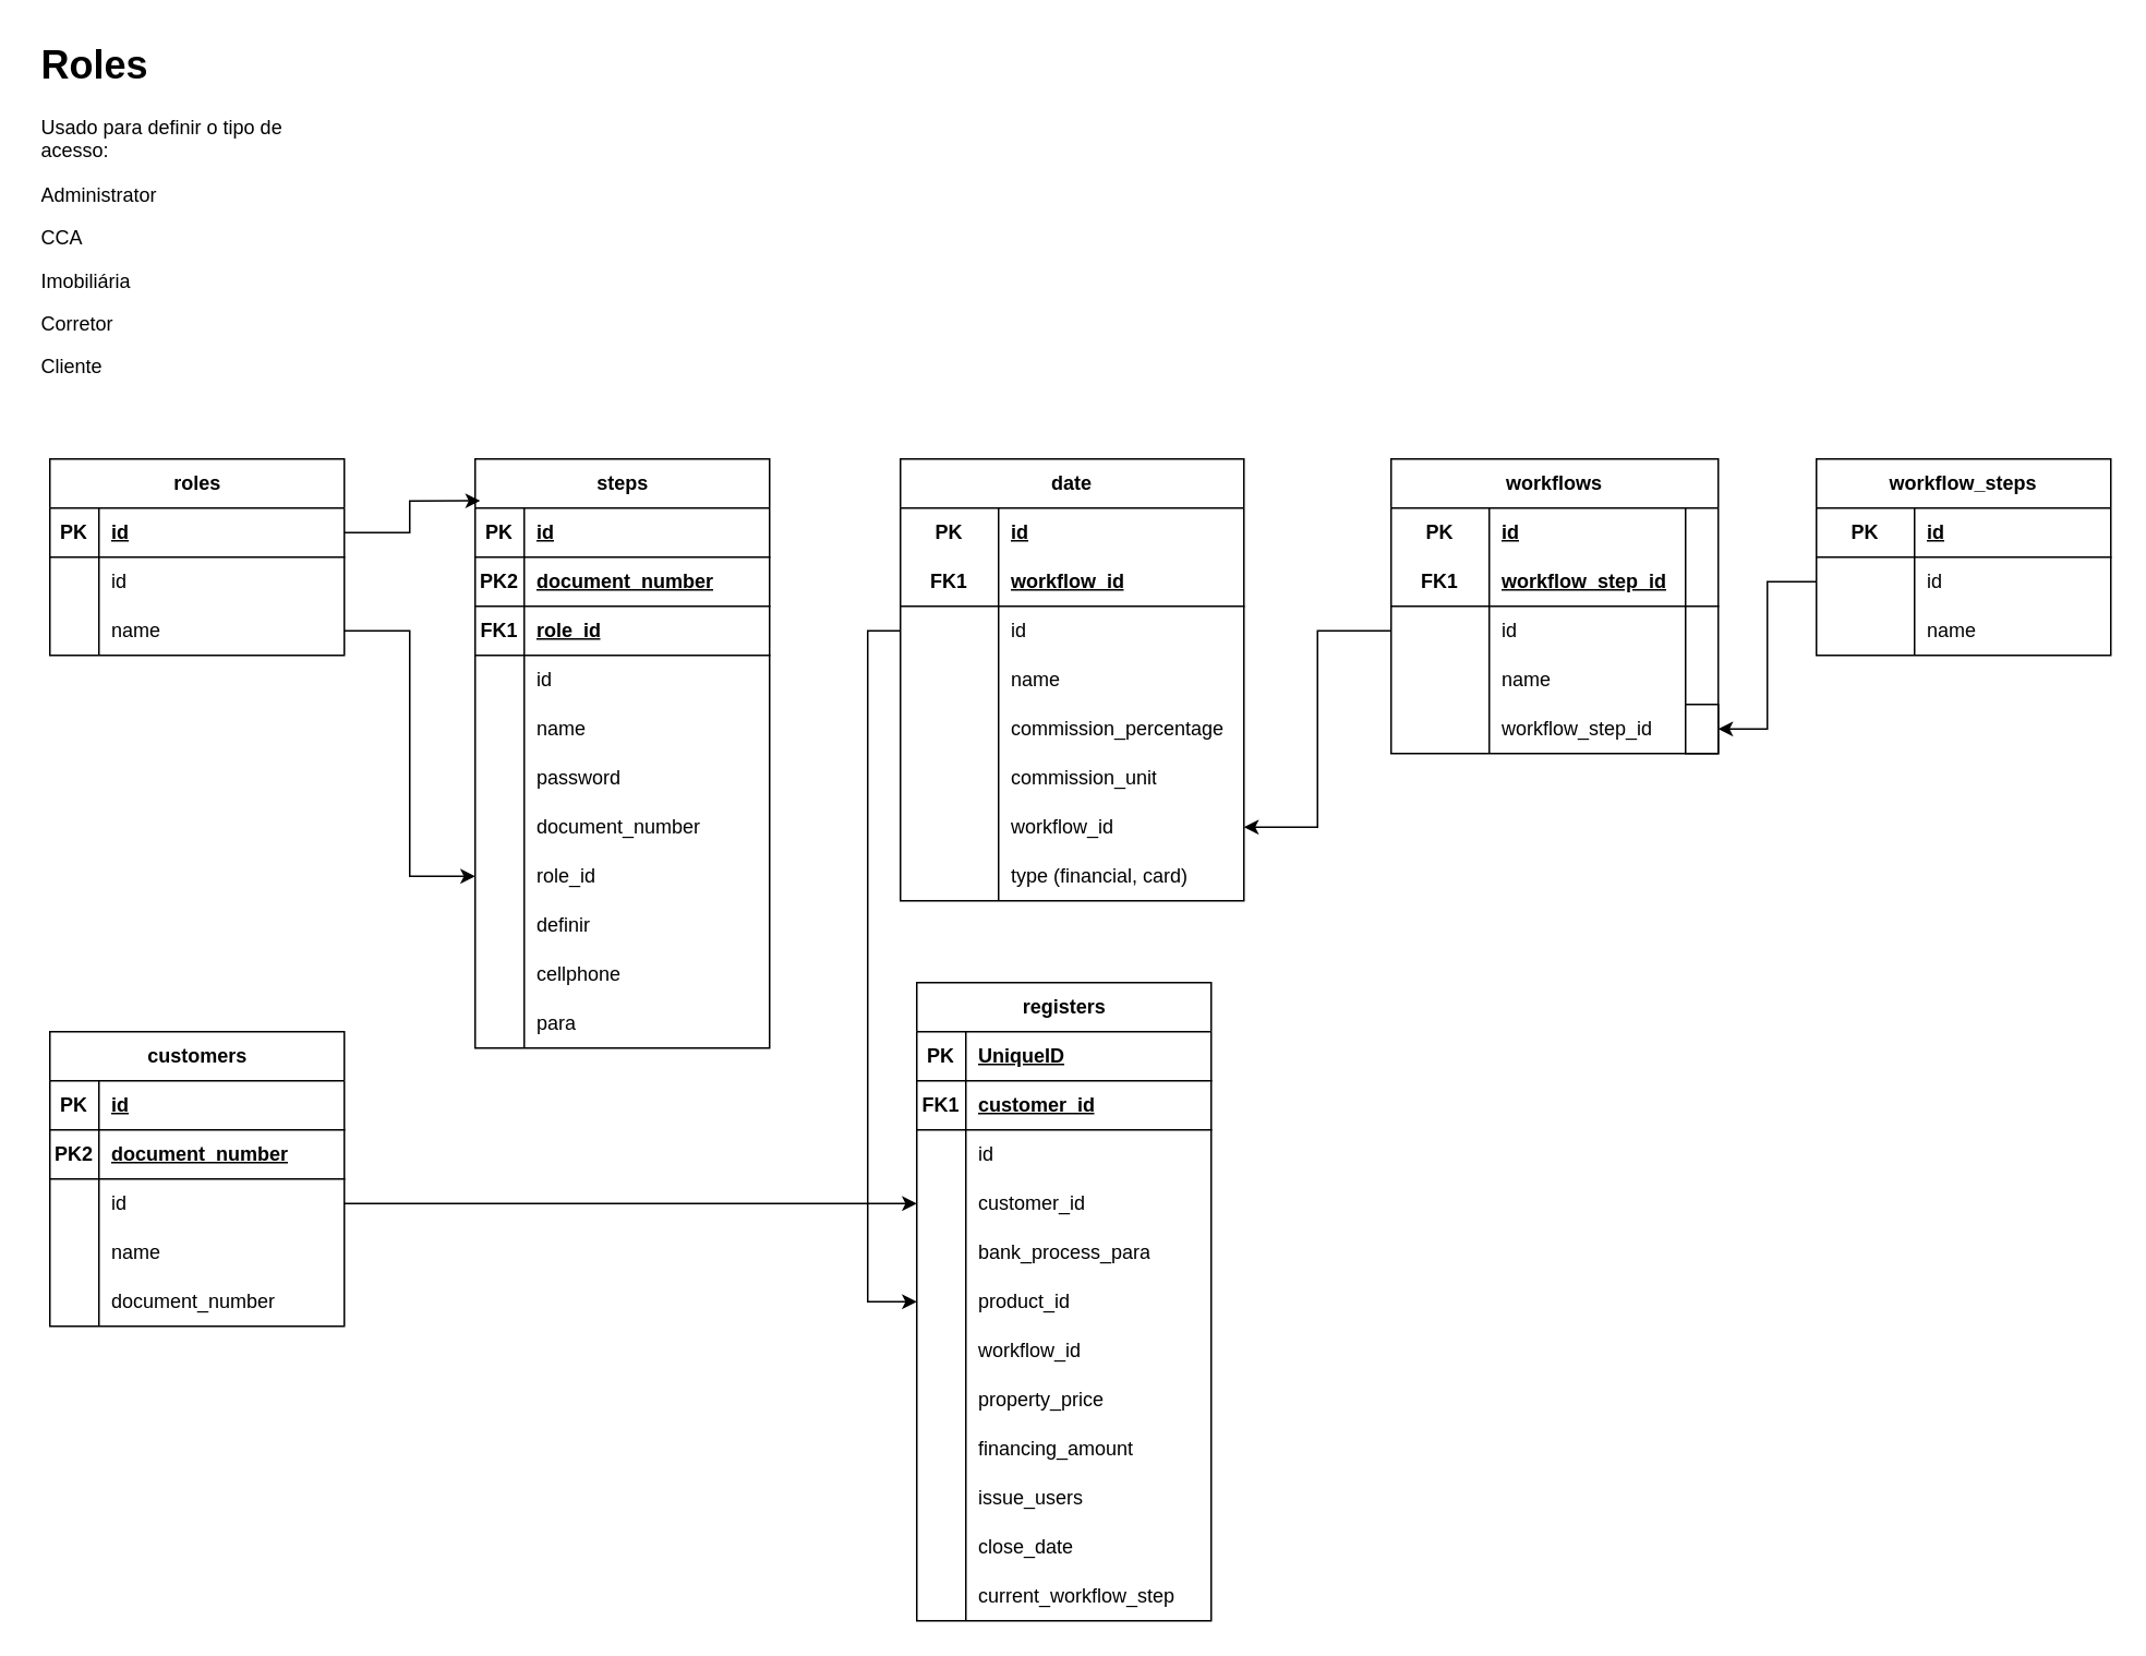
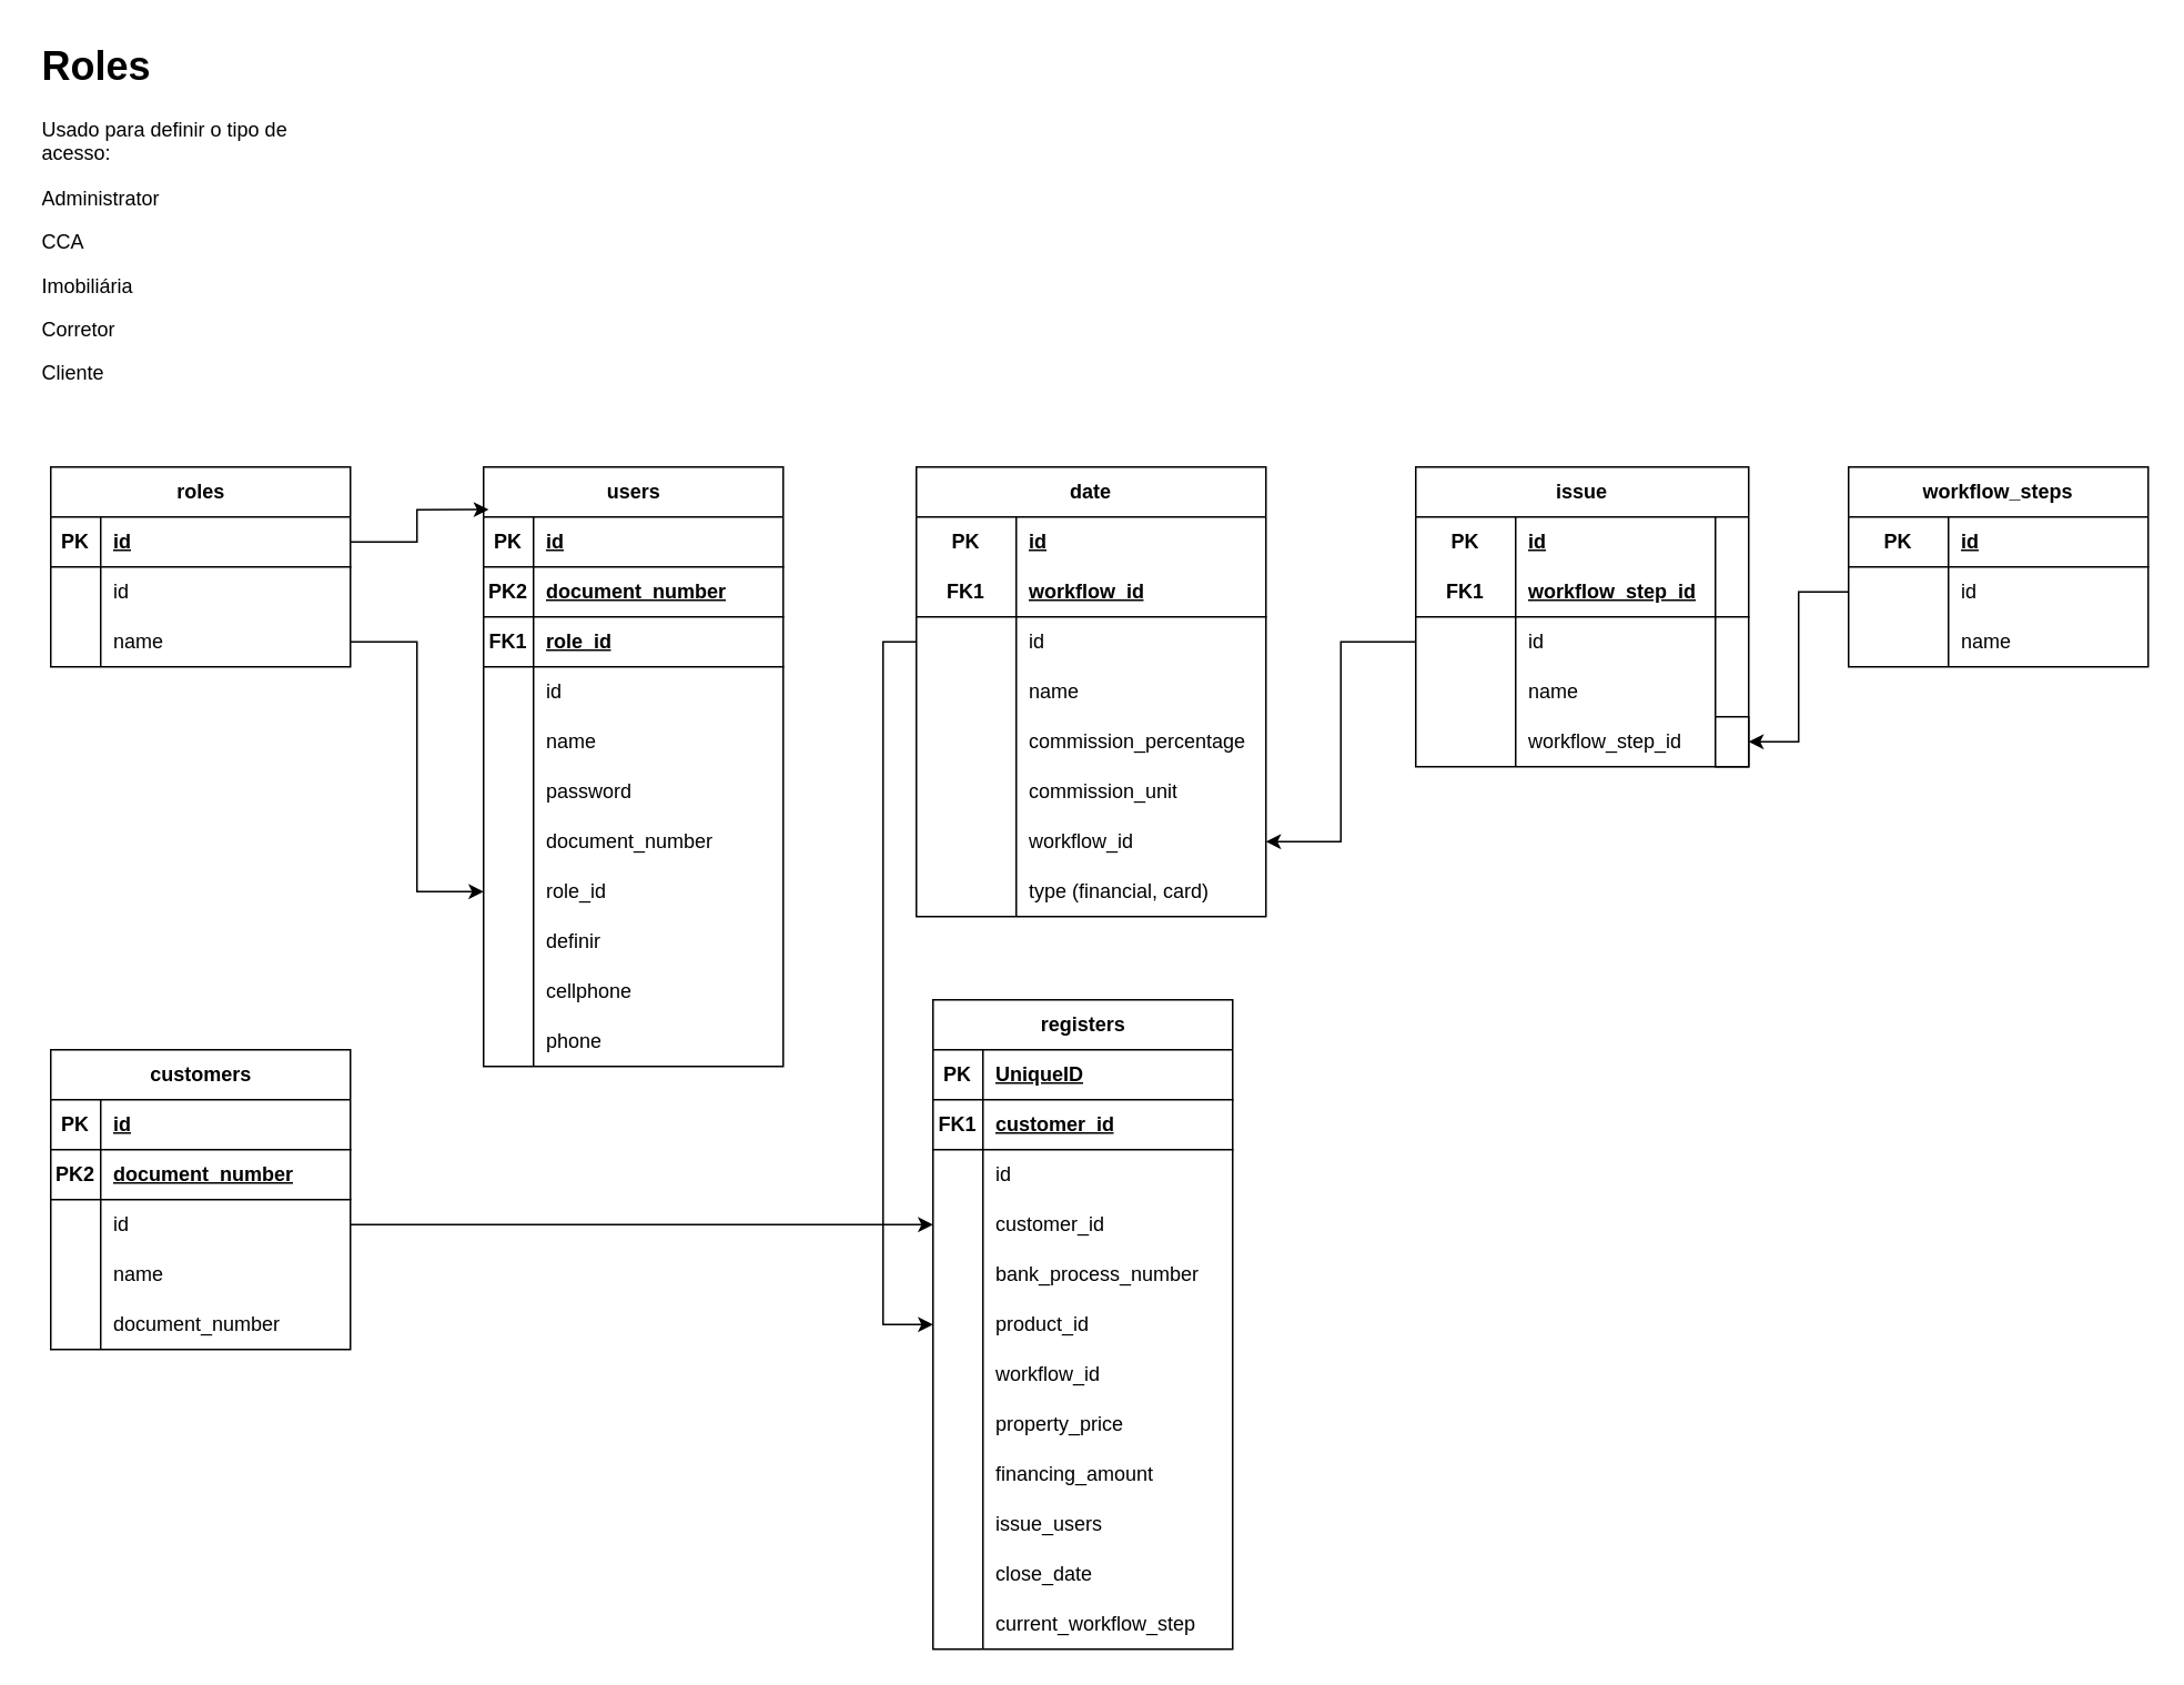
- <mxCell id="12" value="steps" style="shape=table;startSize=30;container=1;collapsible=1;childLayout=tableLayout;fixedRows=1;rowLines=0;fontStyle=1;align=center;resizeLast=1;html=1;" vertex="1" parent="1"><mxGeometry x="290" y="280" width="180" height="360" as="geometry" /></mxCell>
+ <mxCell id="12" value="users" style="shape=table;startSize=30;container=1;collapsible=1;childLayout=tableLayout;fixedRows=1;rowLines=0;fontStyle=1;align=center;resizeLast=1;html=1;" vertex="1" parent="1"><mxGeometry x="290" y="280" width="180" height="360" as="geometry" /></mxCell>
- <mxCell id="102" value="workflows" style="shape=table;startSize=30;container=1;collapsible=1;childLayout=tableLayout;fixedRows=1;rowLines=0;fontStyle=1;align=center;resizeLast=1;html=1;whiteSpace=wrap;" vertex="1" parent="1"><mxGeometry x="850" y="280" width="200" height="180" as="geometry" /></mxCell>
+ <mxCell id="102" value="issue" style="shape=table;startSize=30;container=1;collapsible=1;childLayout=tableLayout;fixedRows=1;rowLines=0;fontStyle=1;align=center;resizeLast=1;html=1;whiteSpace=wrap;" vertex="1" parent="1"><mxGeometry x="850" y="280" width="200" height="180" as="geometry" /></mxCell>
- <mxCell id="45" value="para" style="shape=partialRectangle;connectable=0;fillColor=none;top=0;left=0;bottom=0;right=0;align=left;spacingLeft=6;overflow=hidden;whiteSpace=wrap;html=1;" vertex="1" parent="43"><mxGeometry x="30" width="150" height="30" as="geometry"><mxRectangle width="150" height="30" as="alternateBounds" /></mxGeometry></mxCell>
+ <mxCell id="45" value="phone" style="shape=partialRectangle;connectable=0;fillColor=none;top=0;left=0;bottom=0;right=0;align=left;spacingLeft=6;overflow=hidden;whiteSpace=wrap;html=1;" vertex="1" parent="43"><mxGeometry x="30" width="150" height="30" as="geometry"><mxRectangle width="150" height="30" as="alternateBounds" /></mxGeometry></mxCell>
- <mxCell id="64" value="bank_process_para" style="shape=partialRectangle;connectable=0;fillColor=none;top=0;left=0;bottom=0;right=0;align=left;spacingLeft=6;overflow=hidden;whiteSpace=wrap;html=1;" vertex="1" parent="62"><mxGeometry x="30" width="150" height="30" as="geometry"><mxRectangle width="150" height="30" as="alternateBounds" /></mxGeometry></mxCell>
+ <mxCell id="64" value="bank_process_number" style="shape=partialRectangle;connectable=0;fillColor=none;top=0;left=0;bottom=0;right=0;align=left;spacingLeft=6;overflow=hidden;whiteSpace=wrap;html=1;" vertex="1" parent="62"><mxGeometry x="30" width="150" height="30" as="geometry"><mxRectangle width="150" height="30" as="alternateBounds" /></mxGeometry></mxCell>
